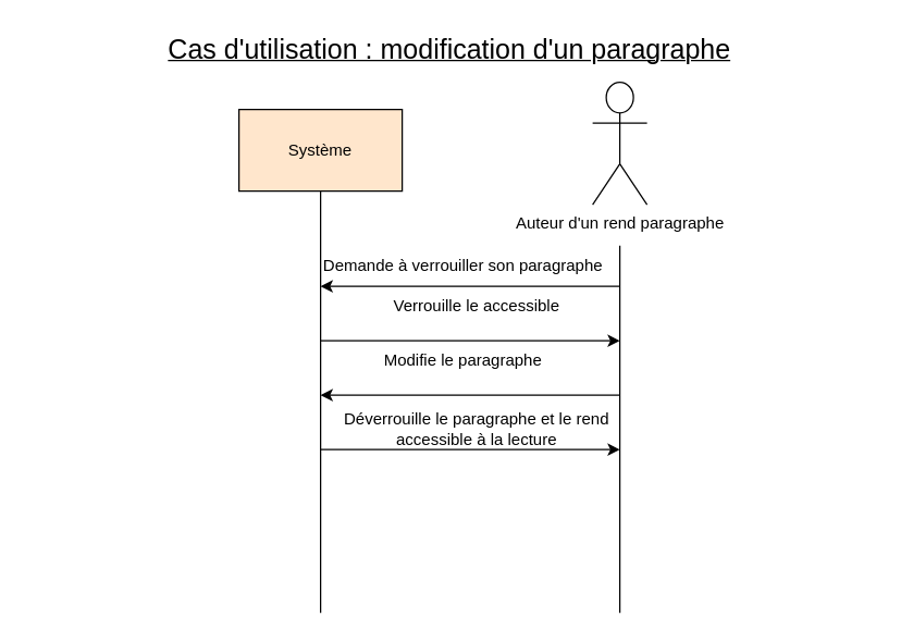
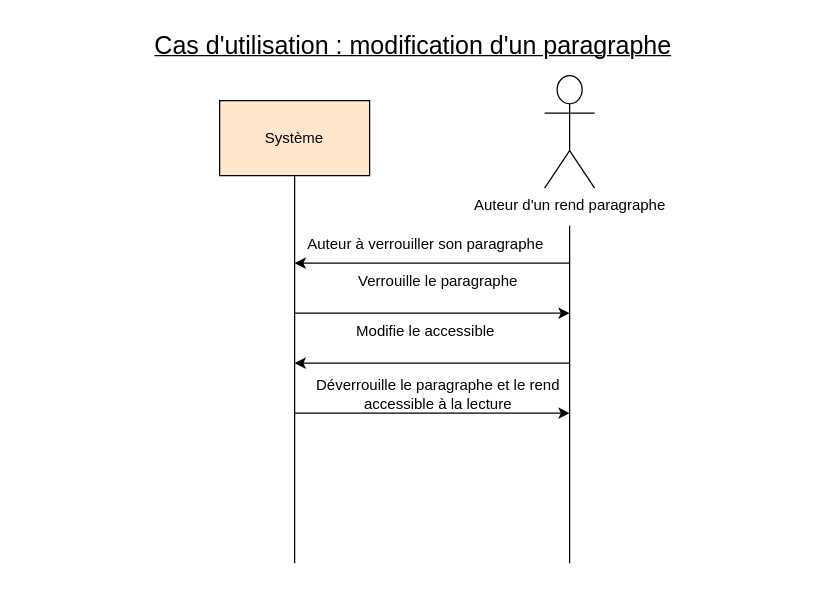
- <mxCell id="7" value="Demande à verrouiller son paragraphe" style="text;html=1;strokeColor=none;fillColor=none;align=center;verticalAlign=middle;whiteSpace=wrap;rounded=0;" vertex="1" parent="1"><mxGeometry x="235" y="180" width="210" height="30" as="geometry" /></mxCell>
+ <mxCell id="7" value="Auteur à verrouiller son paragraphe" style="text;html=1;strokeColor=none;fillColor=none;align=center;verticalAlign=middle;whiteSpace=wrap;rounded=0;" vertex="1" parent="1"><mxGeometry x="235" y="180" width="210" height="30" as="geometry" /></mxCell>
- <mxCell id="9" value="Verrouille le accessible" style="text;html=1;strokeColor=none;fillColor=none;align=center;verticalAlign=middle;whiteSpace=wrap;rounded=0;" vertex="1" parent="1"><mxGeometry x="275" y="210" width="150" height="30" as="geometry" /></mxCell>
+ <mxCell id="9" value="Verrouille le paragraphe" style="text;html=1;strokeColor=none;fillColor=none;align=center;verticalAlign=middle;whiteSpace=wrap;rounded=0;" vertex="1" parent="1"><mxGeometry x="275" y="210" width="150" height="30" as="geometry" /></mxCell>
- <mxCell id="11" value="Modifie le paragraphe" style="text;html=1;strokeColor=none;fillColor=none;align=center;verticalAlign=middle;whiteSpace=wrap;rounded=0;" vertex="1" parent="1"><mxGeometry x="260" y="250" width="160" height="30" as="geometry" /></mxCell>
+ <mxCell id="11" value="Modifie le accessible" style="text;html=1;strokeColor=none;fillColor=none;align=center;verticalAlign=middle;whiteSpace=wrap;rounded=0;" vertex="1" parent="1"><mxGeometry x="260" y="250" width="160" height="30" as="geometry" /></mxCell>
